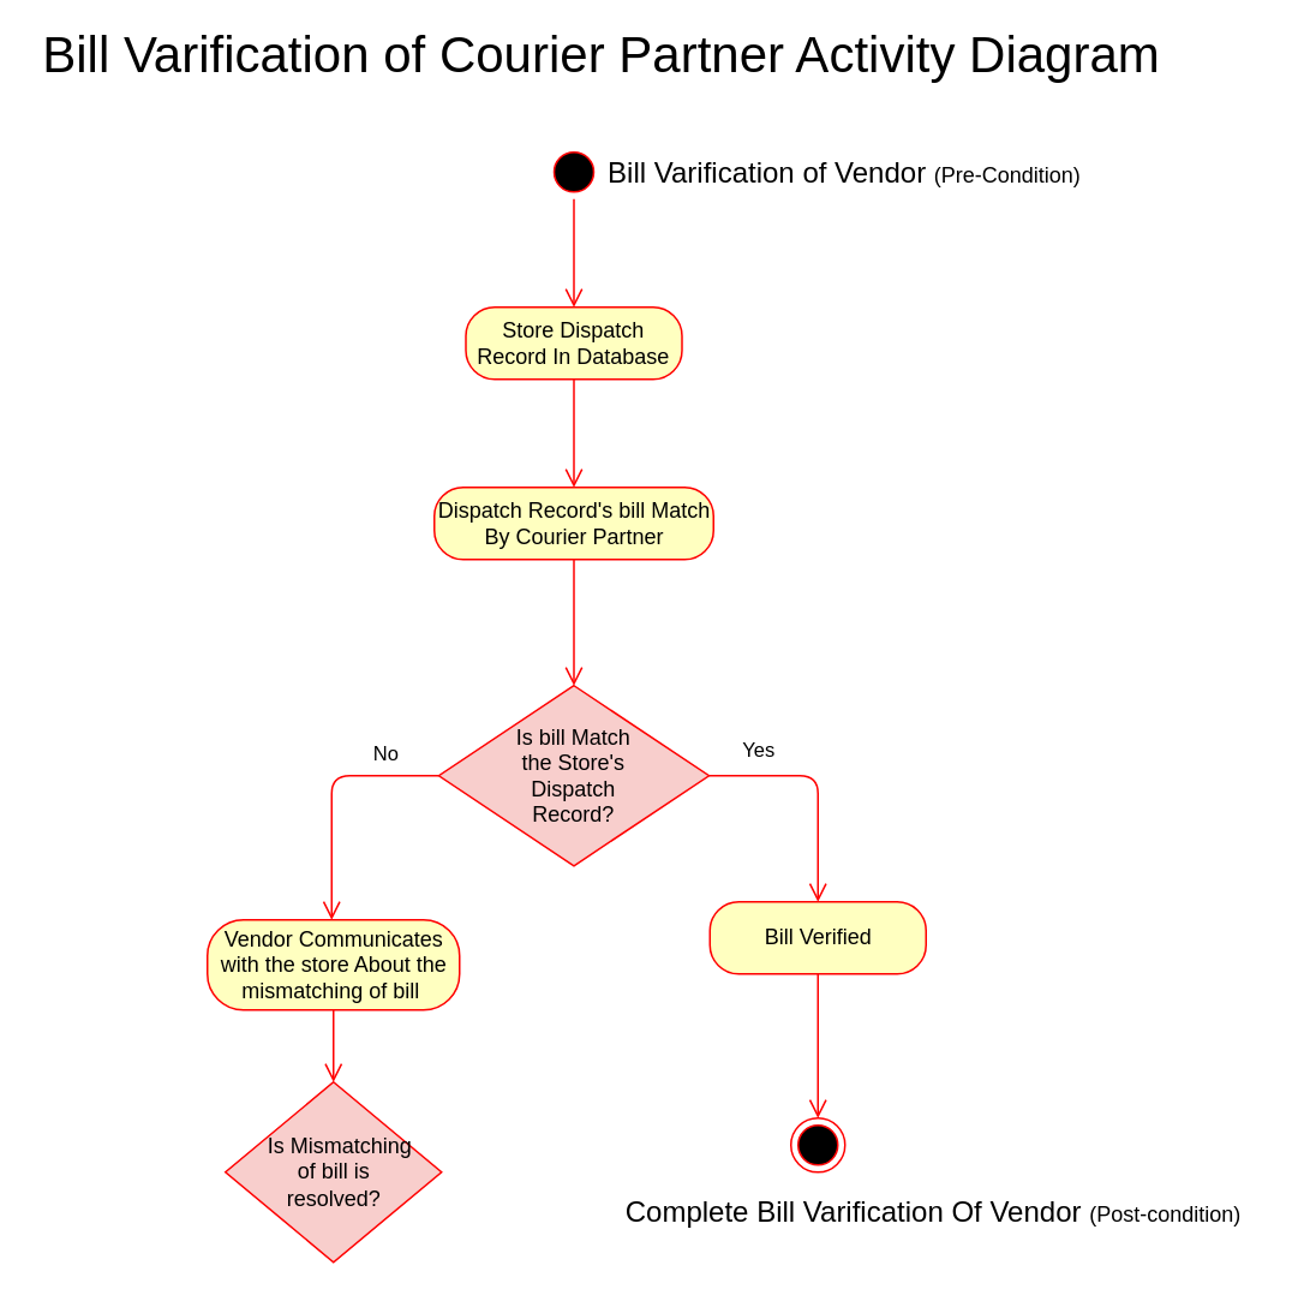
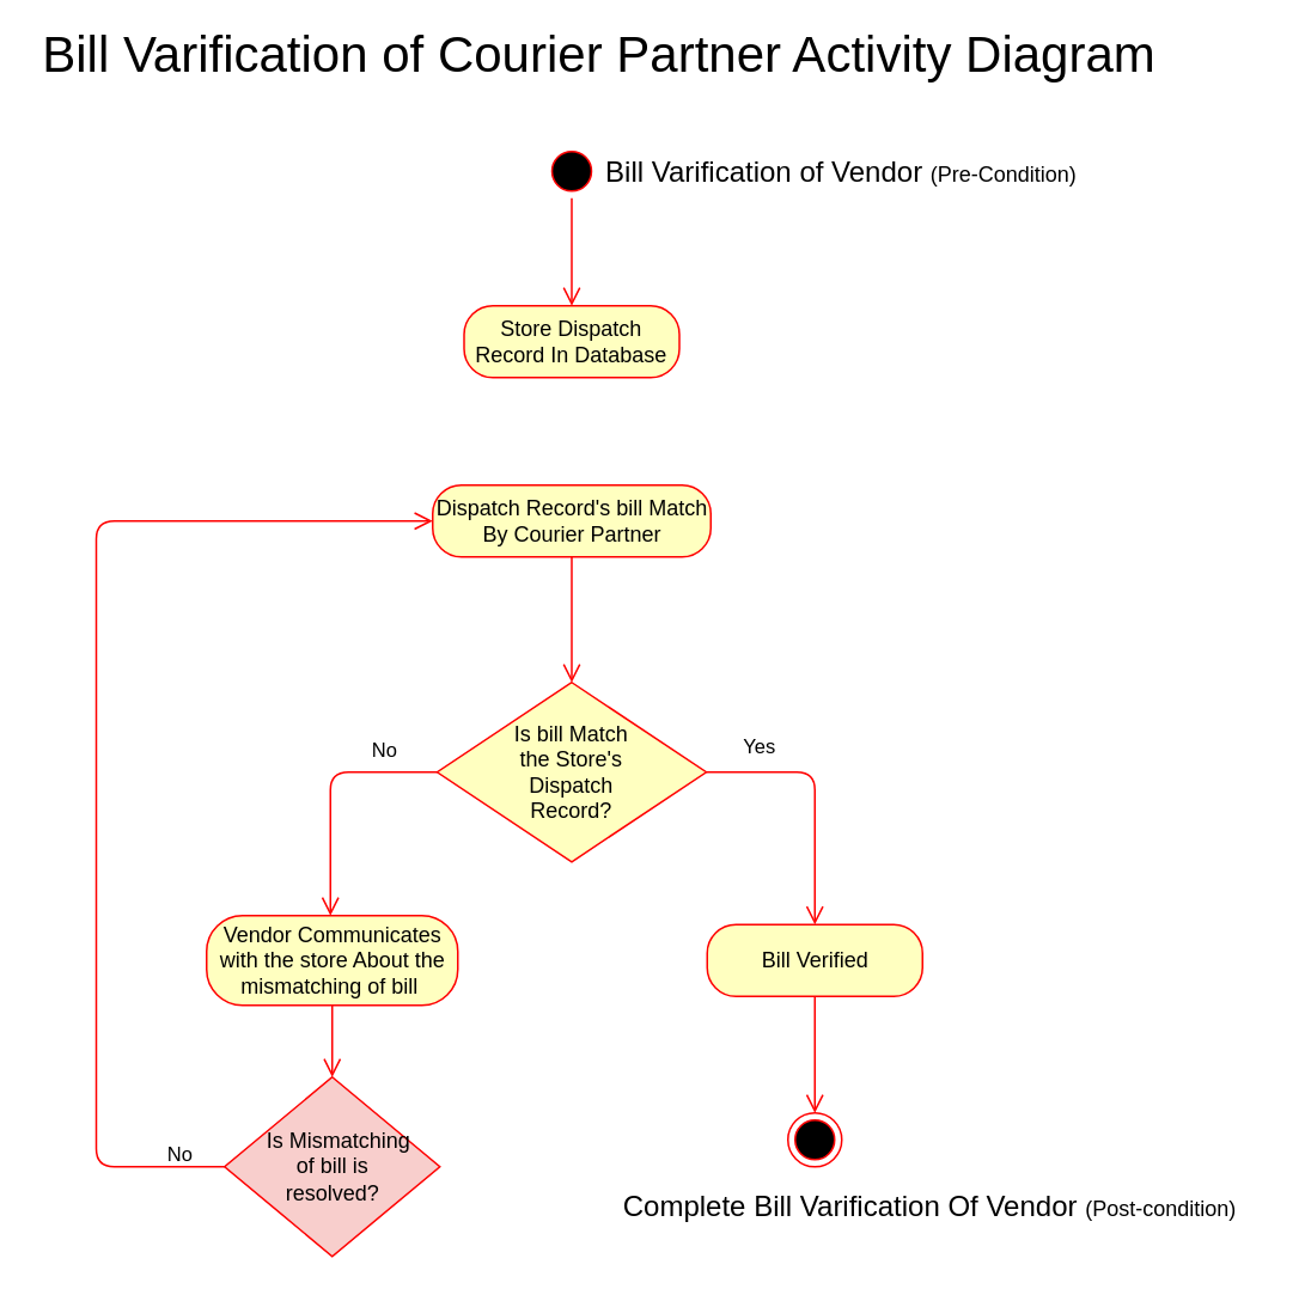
- <mxCell id="5" value="" style="edgeStyle=orthogonalEdgeStyle;html=1;verticalAlign=bottom;endArrow=open;endSize=8;strokeColor=#ff0000;entryX=0.5;entryY=0;entryDx=0;entryDy=0;" edge="1" source="4" parent="1" target="6"><mxGeometry relative="1" as="geometry"><mxPoint x="318" y="270" as="targetPoint" /></mxGeometry></mxCell>
+ <mxCell id="12" value="No" style="edgeStyle=orthogonalEdgeStyle;html=1;align=left;verticalAlign=top;endArrow=open;endSize=8;strokeColor=#ff0000;exitX=0;exitY=0.5;exitDx=0;exitDy=0;entryX=0;entryY=0.5;entryDx=0;entryDy=0;" edge="1" source="11" parent="1" target="6"><mxGeometry x="-0.89" y="-20" relative="1" as="geometry"><mxPoint x="13" y="560" as="targetPoint" /><Array as="points"><mxPoint x="53" y="650" /><mxPoint x="53" y="290" /></Array><mxPoint as="offset" /></mxGeometry></mxCell>
- <mxCell id="7" value="Is bill Match &lt;br&gt;the Store's &lt;br&gt;Dispatch &lt;br&gt;Record?" style="rhombus;whiteSpace=wrap;html=1;fillColor=#f8cecc;strokeColor=#ff0000;" vertex="1" parent="1"><mxGeometry x="243" y="380" width="150" height="100" as="geometry" /></mxCell>
+ <mxCell id="7" value="Is bill Match &lt;br&gt;the Store's &lt;br&gt;Dispatch &lt;br&gt;Record?" style="rhombus;whiteSpace=wrap;html=1;fillColor=#ffffc0;strokeColor=#ff0000;" vertex="1" parent="1"><mxGeometry x="243" y="380" width="150" height="100" as="geometry" /></mxCell>
- <mxCell id="13" value="Bill Verified" style="rounded=1;whiteSpace=wrap;html=1;arcSize=40;fontColor=#000000;fillColor=#ffffc0;strokeColor=#ff0000;" vertex="1" parent="1"><mxGeometry x="393.5" y="500" width="120" height="40" as="geometry" /></mxCell>
+ <mxCell id="13" value="Bill Verified" style="rounded=1;whiteSpace=wrap;html=1;arcSize=40;fontColor=#000000;fillColor=#ffffc0;strokeColor=#ff0000;" vertex="1" parent="1"><mxGeometry x="393.5" y="515" width="120" height="40" as="geometry" /></mxCell>
